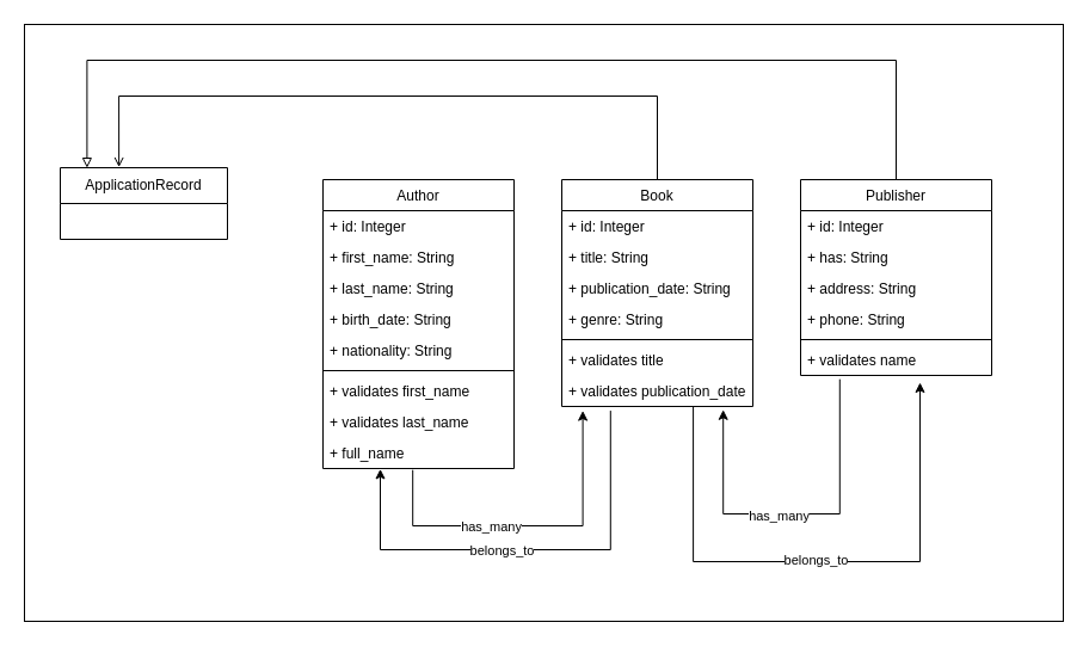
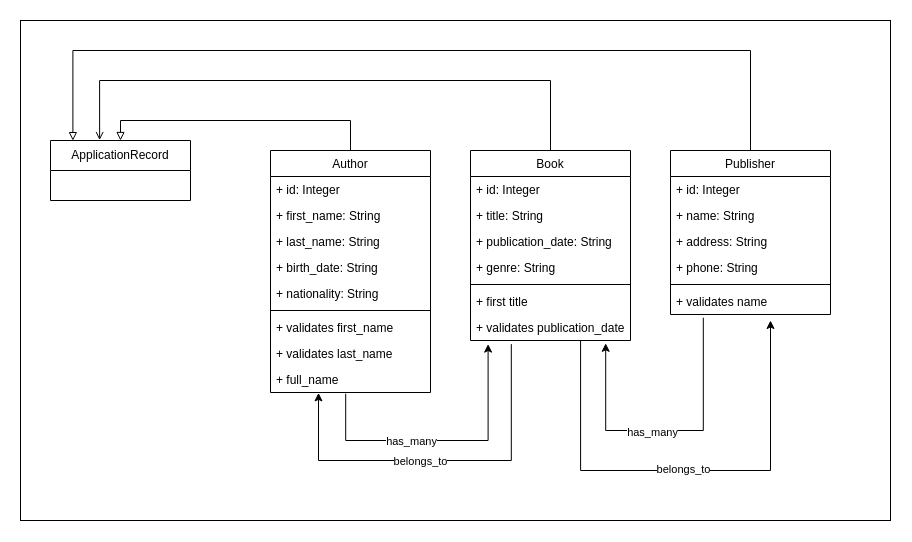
+ <mxCell id="4" style="edgeStyle=orthogonalEdgeStyle;rounded=0;orthogonalLoop=1;jettySize=auto;html=1;exitX=0.5;exitY=0;exitDx=0;exitDy=0;entryX=0.5;entryY=0;entryDx=0;entryDy=0;endArrow=block;endFill=0;" parent="1" source="9" target="3" edge="1"><mxGeometry relative="1" as="geometry"><mxPoint x="335" y="120" as="sourcePoint" /><mxPoint x="260" y="-50" as="targetPoint" /></mxGeometry></mxCell>
- <mxCell id="29" value="+ has: String" style="text;strokeColor=none;fillColor=none;align=left;verticalAlign=top;spacingLeft=4;spacingRight=4;overflow=hidden;rotatable=0;points=[[0,0.5],[1,0.5]];portConstraint=eastwest;whiteSpace=wrap;html=1;" vertex="1" parent="27"><mxGeometry y="52" width="160" height="26" as="geometry" /></mxCell>
+ <mxCell id="29" value="+ name: String" style="text;strokeColor=none;fillColor=none;align=left;verticalAlign=top;spacingLeft=4;spacingRight=4;overflow=hidden;rotatable=0;points=[[0,0.5],[1,0.5]];portConstraint=eastwest;whiteSpace=wrap;html=1;" vertex="1" parent="27"><mxGeometry y="52" width="160" height="26" as="geometry" /></mxCell>
- <mxCell id="25" value="+ validates title" style="text;strokeColor=none;fillColor=none;align=left;verticalAlign=top;spacingLeft=4;spacingRight=4;overflow=hidden;rotatable=0;points=[[0,0.5],[1,0.5]];portConstraint=eastwest;whiteSpace=wrap;html=1;" vertex="1" parent="19"><mxGeometry y="138" width="160" height="26" as="geometry" /></mxCell>
+ <mxCell id="25" value="+ first title" style="text;strokeColor=none;fillColor=none;align=left;verticalAlign=top;spacingLeft=4;spacingRight=4;overflow=hidden;rotatable=0;points=[[0,0.5],[1,0.5]];portConstraint=eastwest;whiteSpace=wrap;html=1;" vertex="1" parent="19"><mxGeometry y="138" width="160" height="26" as="geometry" /></mxCell>
